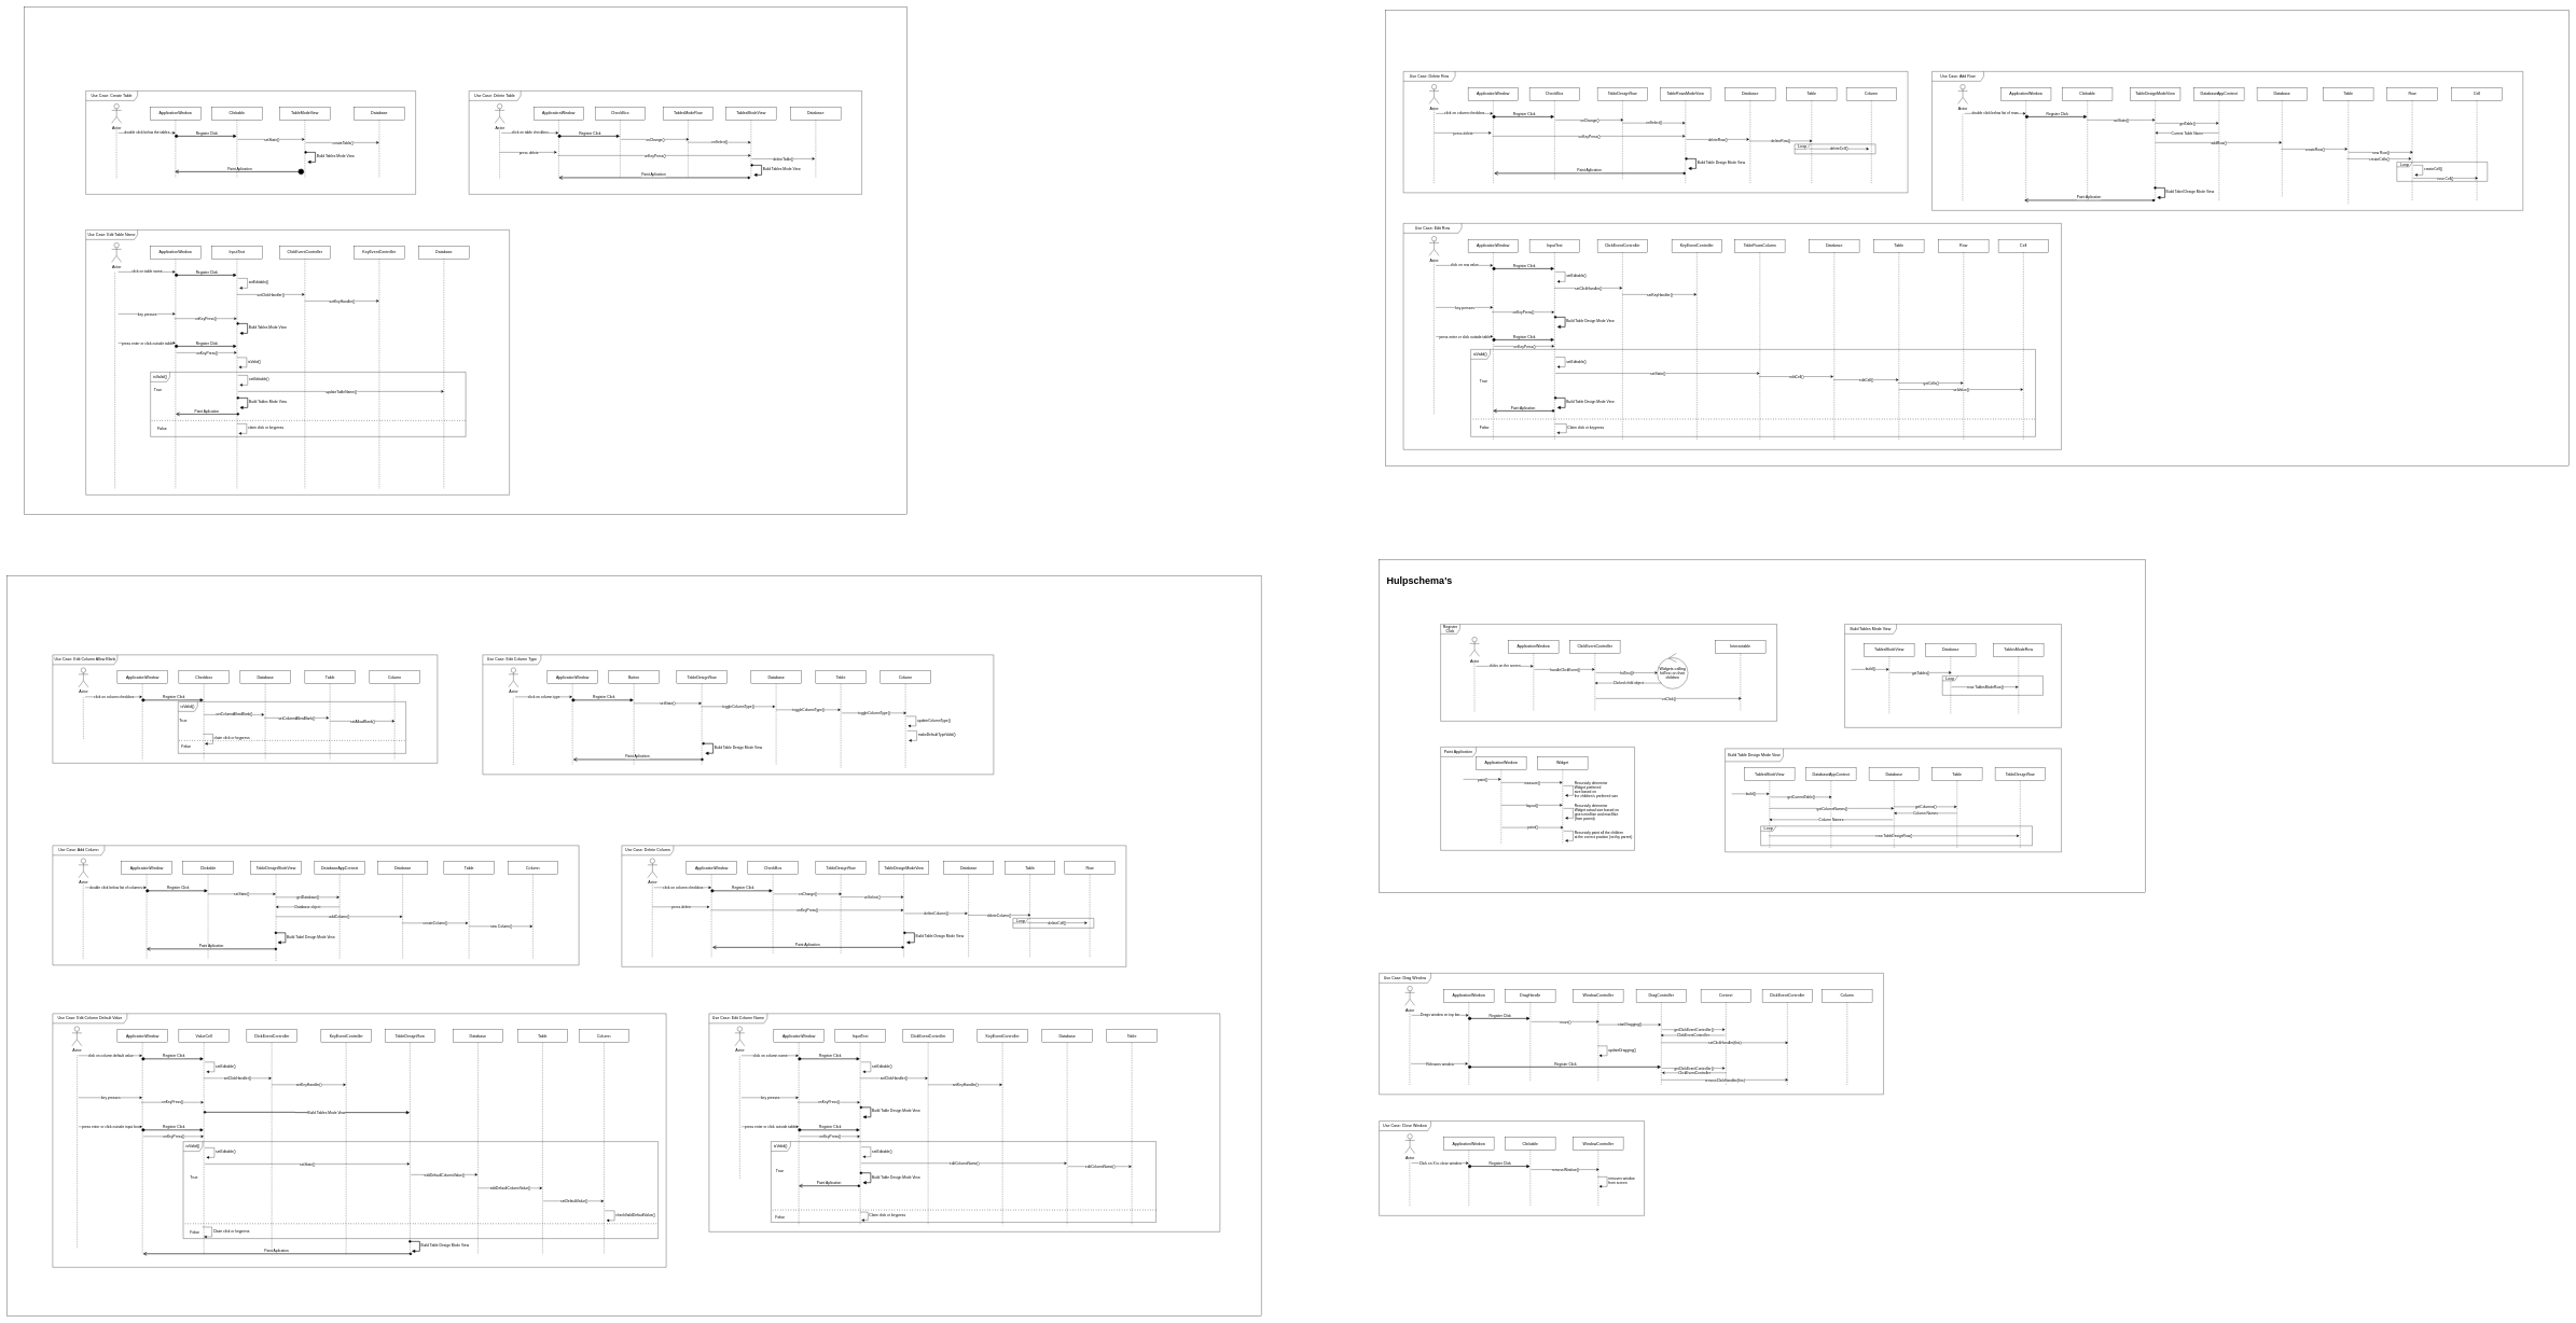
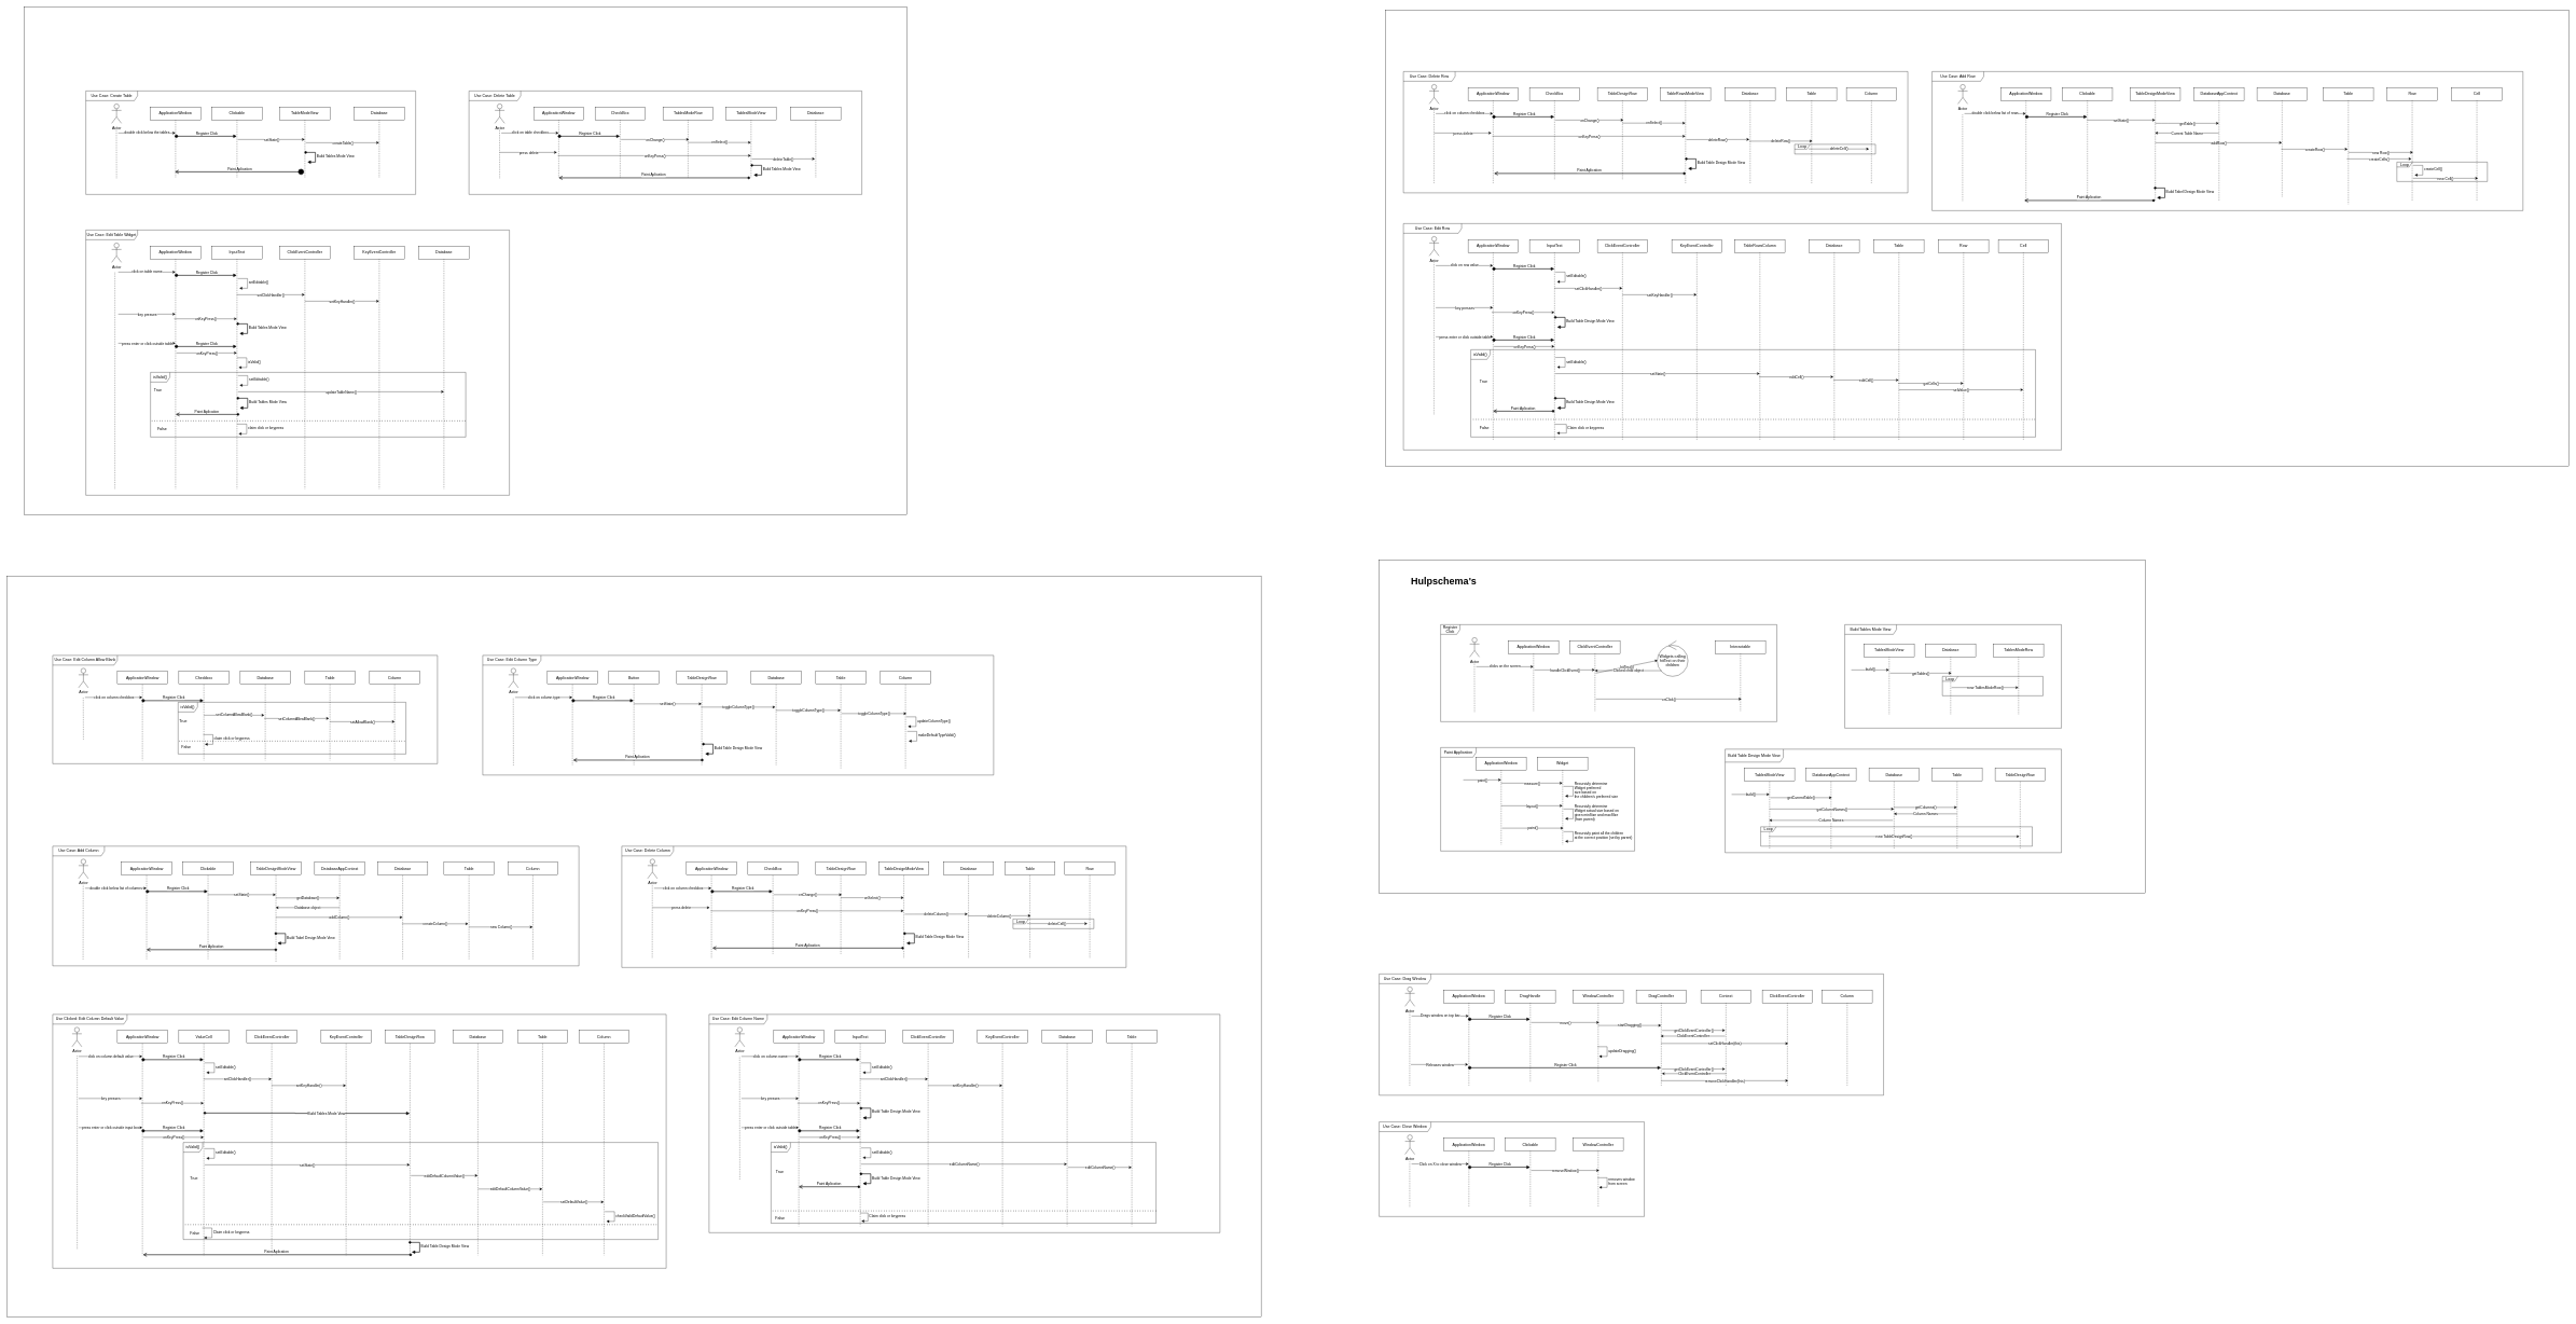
- <mxCell id="58" value="Use Case: Edit Table Name" style="shape=umlFrame;whiteSpace=wrap;html=1;pointerEvents=0;width=160;height=30;" parent="1" vertex="1"><mxGeometry x="265" y="710" width="1310" height="820" as="geometry" /></mxCell>
+ <mxCell id="58" value="Use Case: Edit Table Widget" style="shape=umlFrame;whiteSpace=wrap;html=1;pointerEvents=0;width=160;height=30;" parent="1" vertex="1"><mxGeometry x="265" y="710" width="1310" height="820" as="geometry" /></mxCell>
- <mxCell id="392" value="&lt;b&gt;&lt;font style=&quot;font-size: 30px;&quot;&gt;Hulpschema's&lt;/font&gt;&lt;/b&gt;" style="text;html=1;align=center;verticalAlign=middle;whiteSpace=wrap;rounded=0;fontSize=20;" parent="1" vertex="1"><mxGeometry x="4285" y="1750" width="210" height="90" as="geometry" /></mxCell>
+ <mxCell id="392" value="&lt;b&gt;&lt;font style=&quot;font-size: 30px;&quot;&gt;Hulpschema's&lt;/font&gt;&lt;/b&gt;" style="text;html=1;align=center;verticalAlign=middle;whiteSpace=wrap;rounded=0;fontSize=20;" parent="1" vertex="1"><mxGeometry x="4360" y="1750" width="210" height="90" as="geometry" /></mxCell>
- <mxCell id="32" value="Widgets calling hitTest on their children" style="ellipse;shape=umlControl;whiteSpace=wrap;html=1;" parent="1" vertex="1"><mxGeometry x="5125" y="2020" width="95" height="110" as="geometry" /></mxCell>
+ <mxCell id="32" value="Widgets calling hitTest on their children" style="ellipse;shape=umlControl;whiteSpace=wrap;html=1;" parent="1" vertex="1"><mxGeometry x="5125" y="1980" width="95" height="110" as="geometry" /></mxCell>
- <mxCell id="298" value="Use Case: Edit Column Default Value" style="shape=umlFrame;whiteSpace=wrap;html=1;pointerEvents=0;width=230;height=30;" parent="1" vertex="1"><mxGeometry x="162.5" y="3135" width="1897.5" height="785" as="geometry" /></mxCell>
+ <mxCell id="298" value="Use Clicked: Edit Column Default Value" style="shape=umlFrame;whiteSpace=wrap;html=1;pointerEvents=0;width=230;height=30;" parent="1" vertex="1"><mxGeometry x="162.5" y="3135" width="1897.5" height="785" as="geometry" /></mxCell>
